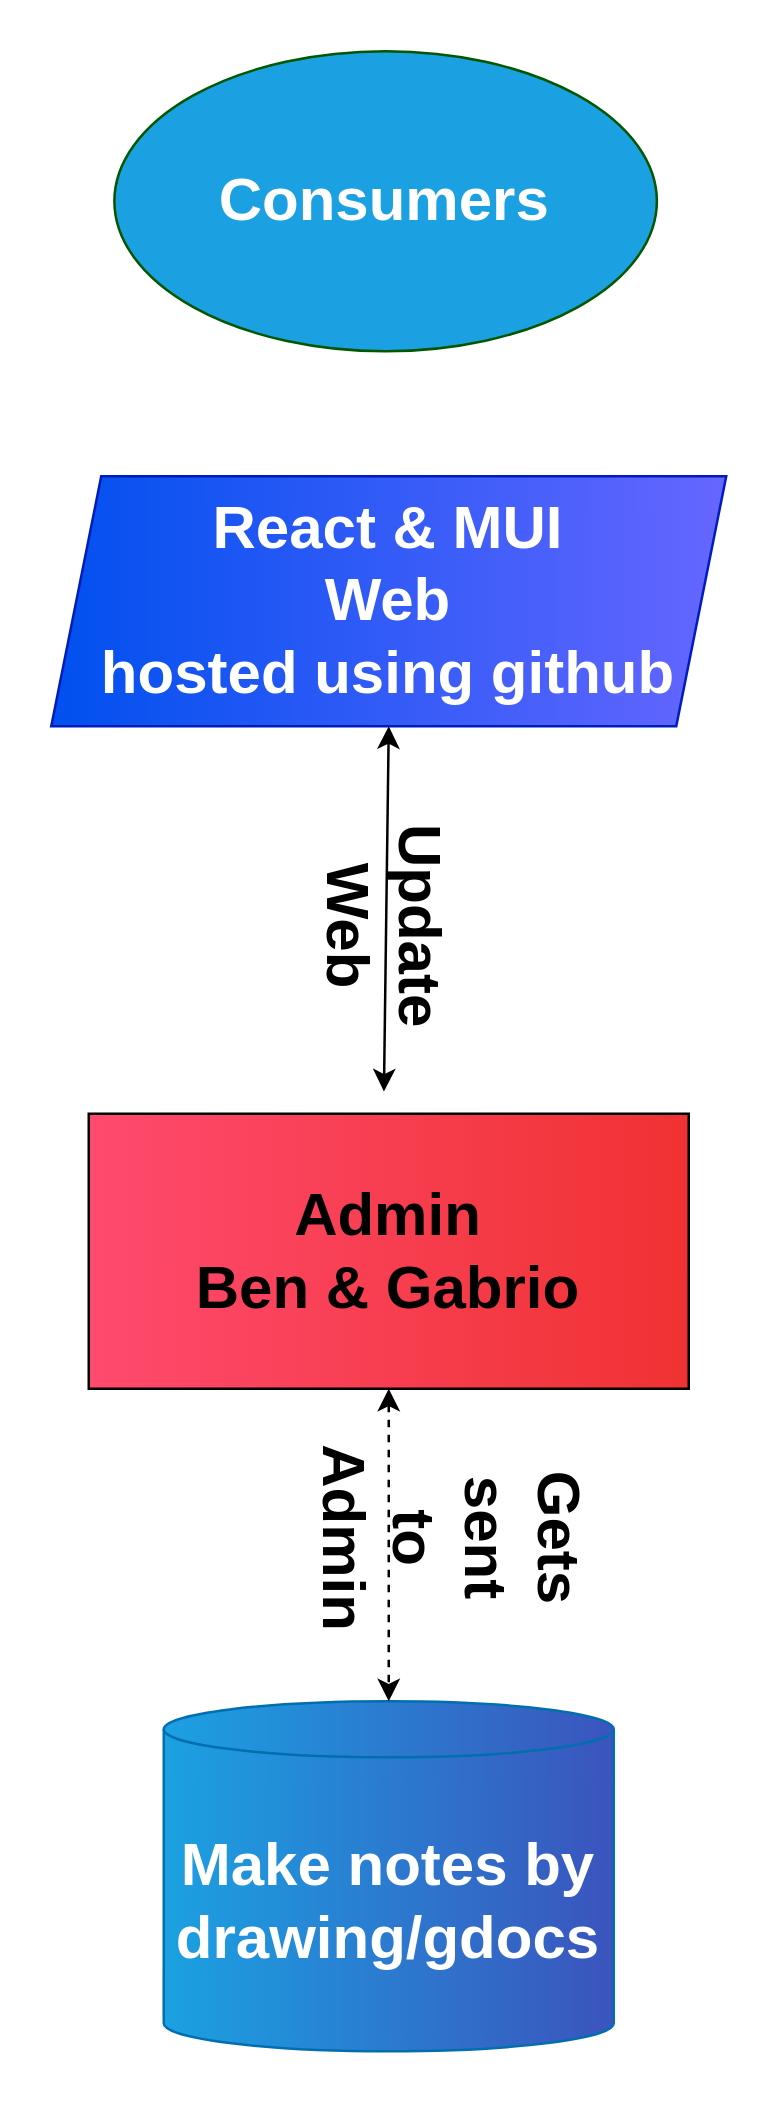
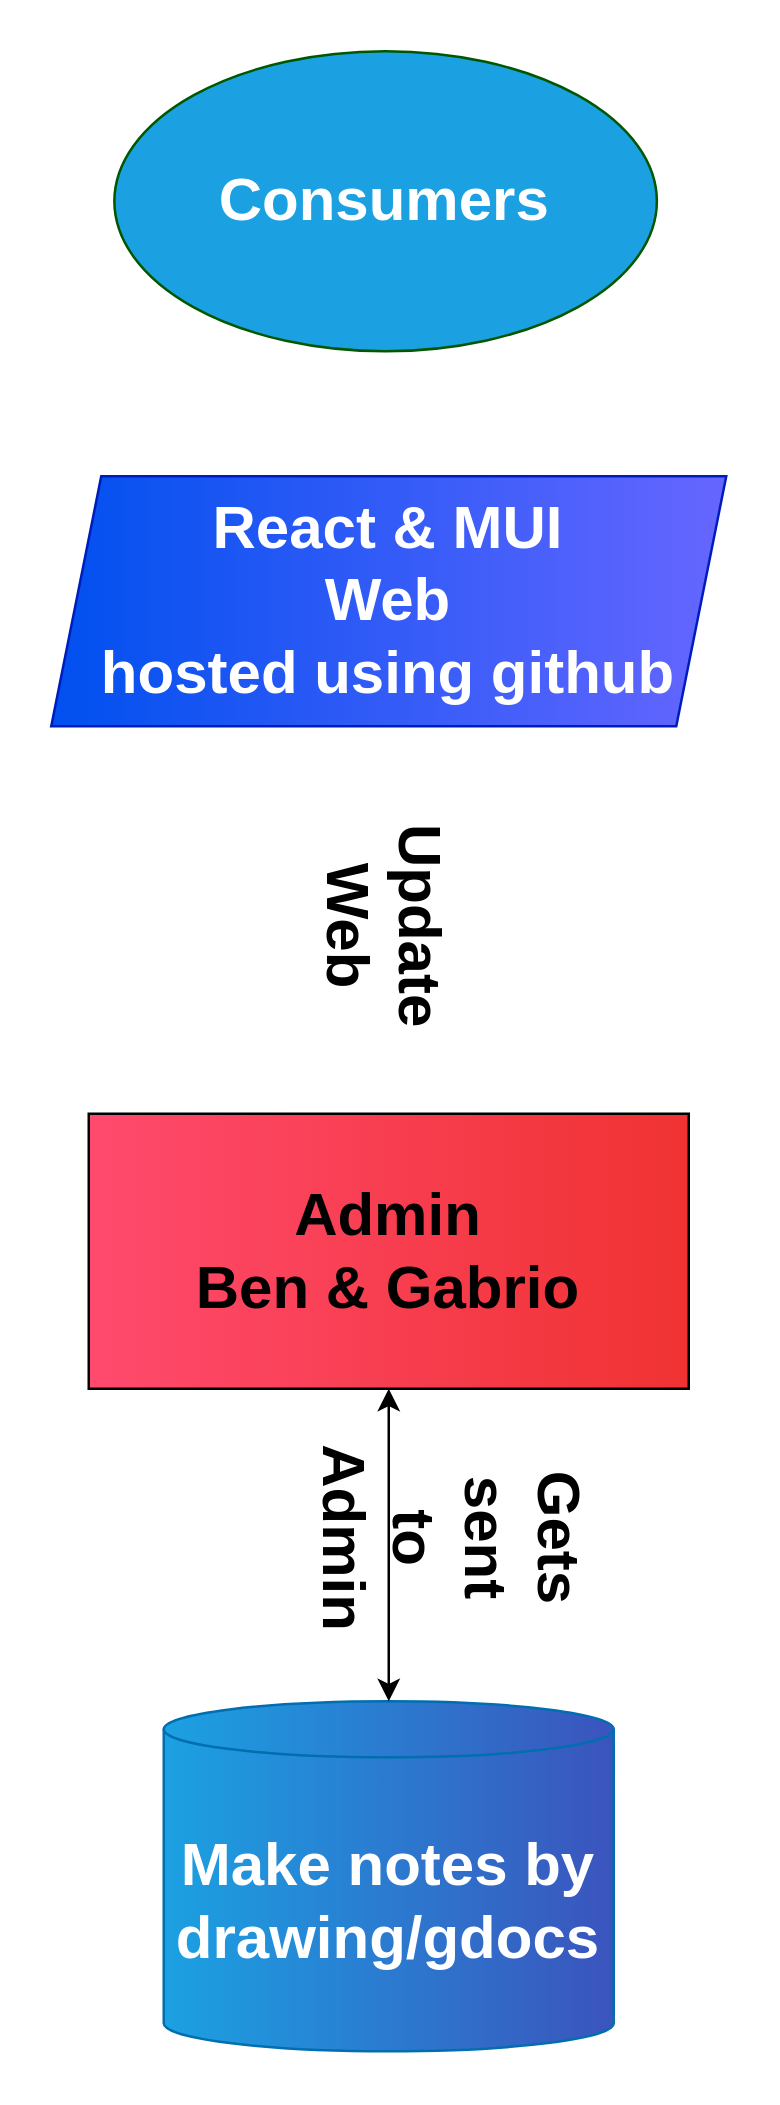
- <mxCell id="5" value="" style="endArrow=classic;startArrow=classic;html=1;fontFamily=Helvetica;fontSize=24;entryX=0.5;entryY=1;entryDx=0;entryDy=0;exitX=0.492;exitY=-0.081;exitDx=0;exitDy=0;exitPerimeter=0;" parent="1" source="3" target="4" edge="1"><mxGeometry width="50" height="50" relative="1" as="geometry"><mxPoint x="50" y="420" as="sourcePoint" /><mxPoint x="100" y="370" as="targetPoint" /></mxGeometry></mxCell>
- <mxCell id="6" value="" style="endArrow=classic;startArrow=classic;html=1;fontFamily=Helvetica;fontSize=24;exitX=0.5;exitY=1;exitDx=0;exitDy=0;entryX=0.5;entryY=0;entryDx=0;entryDy=0;entryPerimeter=0;dashed=1;" parent="1" source="3" target="2" edge="1"><mxGeometry width="50" height="50" relative="1" as="geometry"><mxPoint x="60" y="510" as="sourcePoint" /><mxPoint x="240" y="705" as="targetPoint" /></mxGeometry></mxCell>
+ <mxCell id="6" value="" style="endArrow=classic;startArrow=classic;html=1;fontFamily=Helvetica;fontSize=24;exitX=0.5;exitY=1;exitDx=0;exitDy=0;entryX=0.5;entryY=0;entryDx=0;entryDy=0;entryPerimeter=0;" parent="1" source="3" target="2" edge="1"><mxGeometry width="50" height="50" relative="1" as="geometry"><mxPoint x="60" y="510" as="sourcePoint" /><mxPoint x="240" y="705" as="targetPoint" /></mxGeometry></mxCell>
